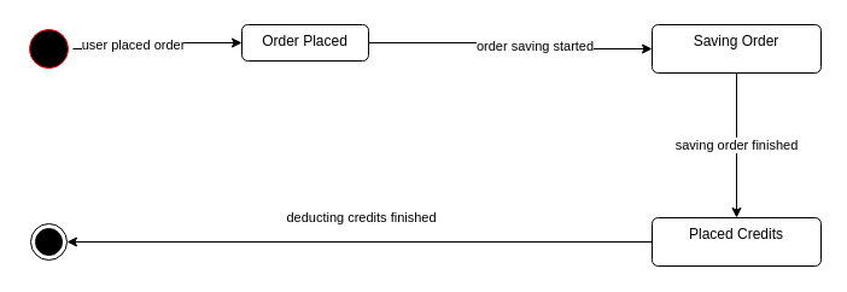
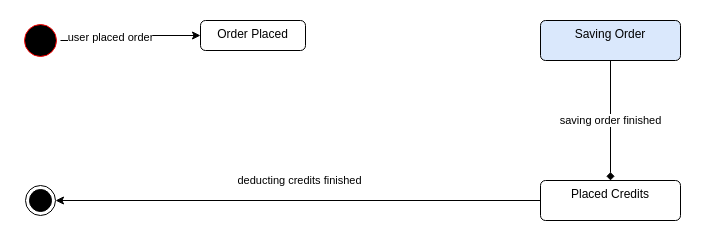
- <mxCell id="5" value="order saving started" style="edgeStyle=orthogonalEdgeStyle;rounded=0;orthogonalLoop=1;jettySize=auto;html=1;entryX=0;entryY=0.5;entryDx=0;entryDy=0;" parent="1" source="6" target="8" edge="1"><mxGeometry y="20" relative="1" as="geometry"><mxPoint as="offset" /></mxGeometry></mxCell>
- <mxCell id="8" value="Saving Order" style="html=1;align=center;verticalAlign=top;rounded=1;absoluteArcSize=1;arcSize=10;dashed=0;whiteSpace=wrap;" parent="1" vertex="1"><mxGeometry x="540" y="20" width="140" height="40" as="geometry" /></mxCell>
+ <mxCell id="8" value="Saving Order" style="html=1;align=center;verticalAlign=top;rounded=1;absoluteArcSize=1;arcSize=10;dashed=0;whiteSpace=wrap;fillColor=#dae8fc;" parent="1" vertex="1"><mxGeometry x="540" y="20" width="140" height="40" as="geometry" /></mxCell>
- <mxCell id="7" value="saving order finished" style="edgeStyle=orthogonalEdgeStyle;rounded=0;orthogonalLoop=1;jettySize=auto;html=1;entryX=0.5;entryY=0;entryDx=0;entryDy=0;" edge="1" parent="1" source="8" target="10"><mxGeometry relative="1" as="geometry"><mxPoint as="offset" /></mxGeometry></mxCell>
+ <mxCell id="7" value="saving order finished" style="edgeStyle=orthogonalEdgeStyle;rounded=0;orthogonalLoop=1;jettySize=auto;html=1;entryX=0.5;entryY=0;entryDx=0;entryDy=0;endArrow=diamond;" edge="1" parent="1" source="8" target="10"><mxGeometry relative="1" as="geometry"><mxPoint as="offset" /></mxGeometry></mxCell>
